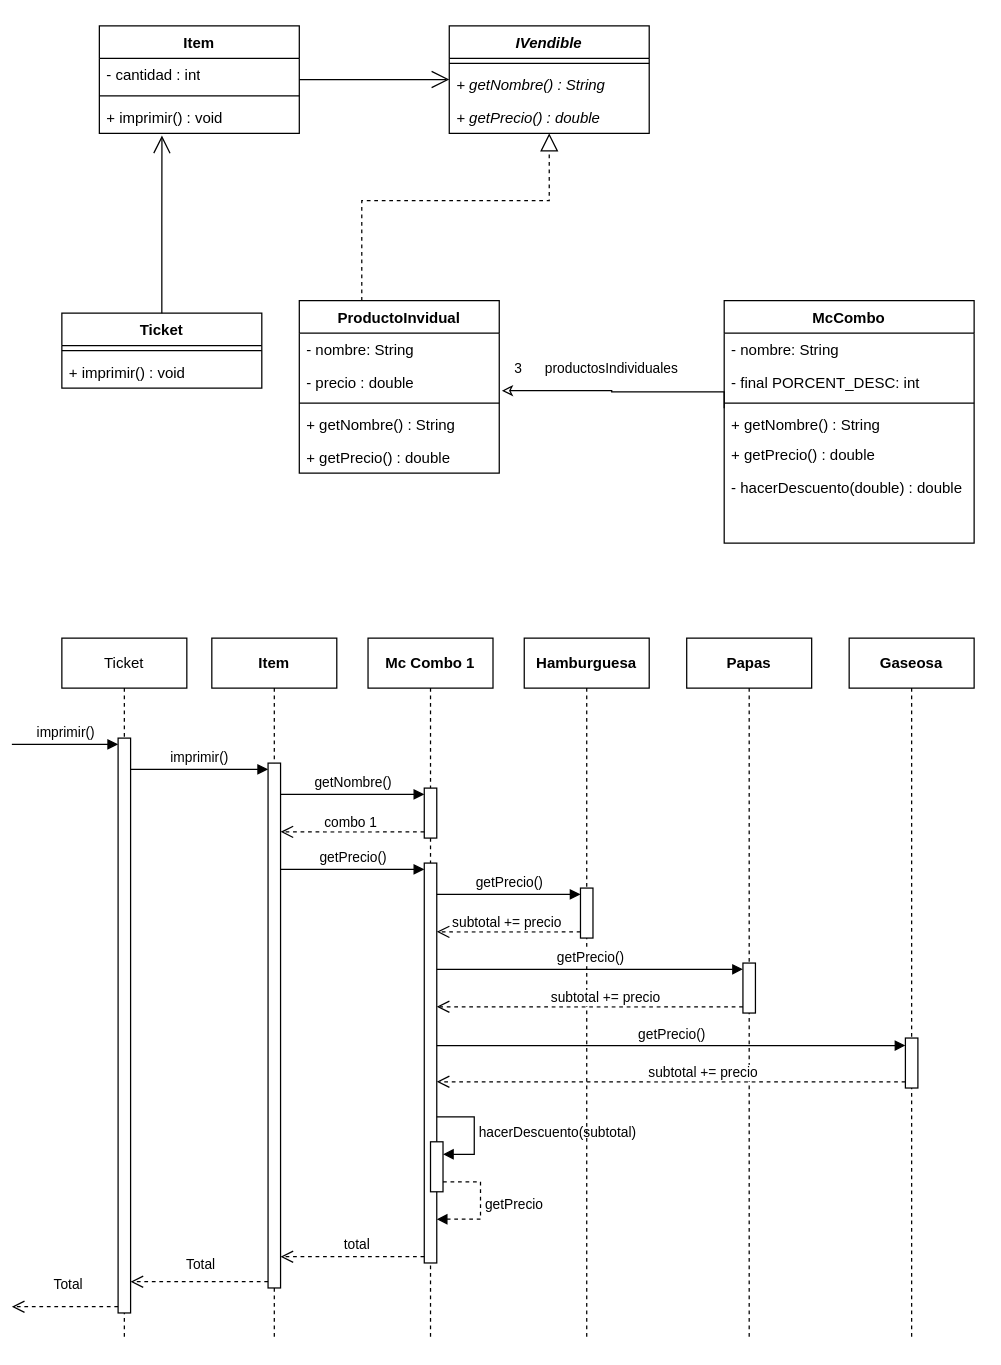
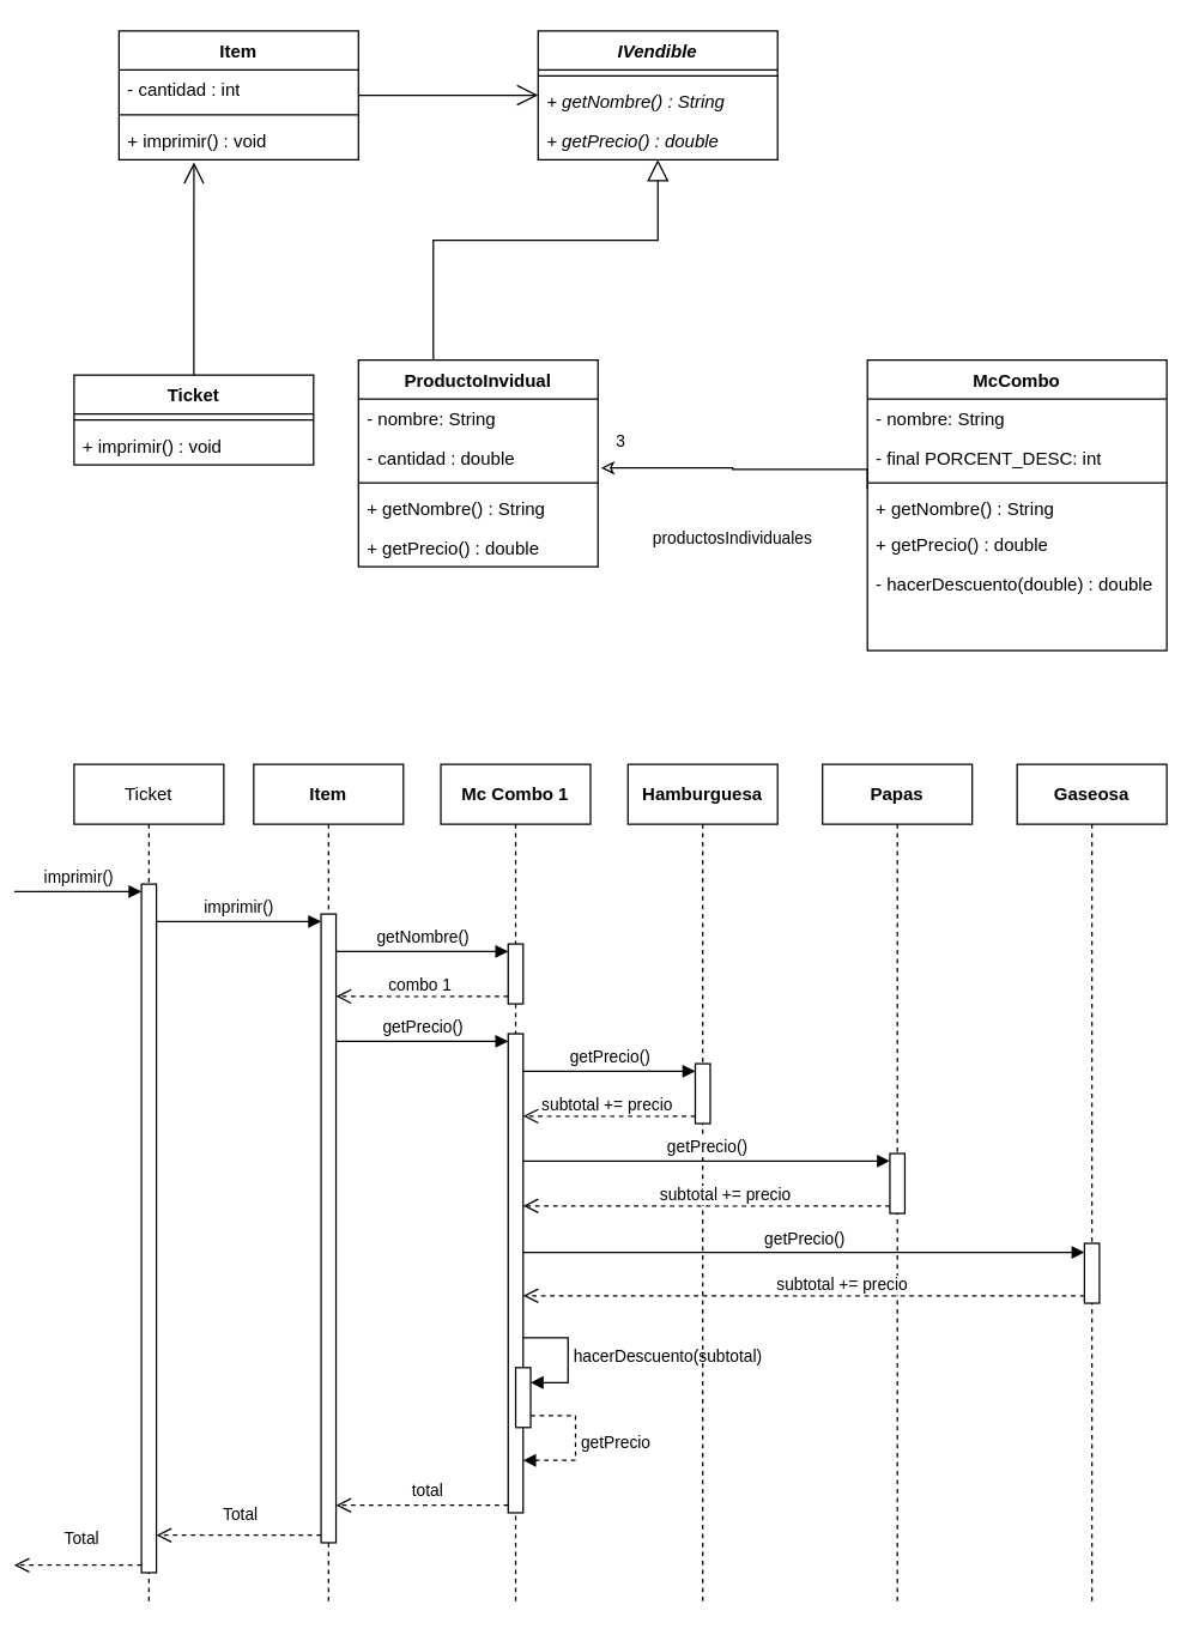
- <mxCell id="22" value="" style="endArrow=block;dashed=1;endFill=0;endSize=12;html=1;rounded=0;edgeStyle=elbowEdgeStyle;elbow=vertical;" edge="1" parent="1" source="2" target="18"><mxGeometry width="160" relative="1" as="geometry"><mxPoint x="290" y="390" as="sourcePoint" /><mxPoint x="450" y="390" as="targetPoint" /><Array as="points"><mxPoint x="260" y="160" /></Array></mxGeometry></mxCell>
+ <mxCell id="22" value="" style="endArrow=block;dashed=0;endFill=0;endSize=12;html=1;rounded=0;edgeStyle=elbowEdgeStyle;elbow=vertical;" edge="1" parent="1" source="2" target="18"><mxGeometry width="160" relative="1" as="geometry"><mxPoint x="290" y="390" as="sourcePoint" /><mxPoint x="450" y="390" as="targetPoint" /><Array as="points"><mxPoint x="260" y="160" /></Array></mxGeometry></mxCell>
- <mxCell id="31" value="&lt;span style=&quot;color: rgb(0, 0, 0); font-family: Helvetica; font-size: 11px; font-style: normal; font-variant-ligatures: normal; font-variant-caps: normal; font-weight: 400; letter-spacing: normal; orphans: 2; text-align: center; text-indent: 0px; text-transform: none; widows: 2; word-spacing: 0px; -webkit-text-stroke-width: 0px; white-space: nowrap; background-color: rgb(255, 255, 255); text-decoration-thickness: initial; text-decoration-style: initial; text-decoration-color: initial; display: inline !important; float: none;&quot;&gt;productosIndividuales&lt;/span&gt;" style="text;whiteSpace=wrap;html=1;" vertex="1" parent="1"><mxGeometry x="405" y="280" width="115" height="20" as="geometry" /></mxCell>
+ <mxCell id="31" value="&lt;span style=&quot;color: rgb(0, 0, 0); font-family: Helvetica; font-size: 11px; font-style: normal; font-variant-ligatures: normal; font-variant-caps: normal; font-weight: 400; letter-spacing: normal; orphans: 2; text-align: center; text-indent: 0px; text-transform: none; widows: 2; word-spacing: 0px; -webkit-text-stroke-width: 0px; white-space: nowrap; background-color: rgb(255, 255, 255); text-decoration-thickness: initial; text-decoration-style: initial; text-decoration-color: initial; display: inline !important; float: none;&quot;&gt;productosIndividuales&lt;/span&gt;" style="text;whiteSpace=wrap;html=1;" vertex="1" parent="1"><mxGeometry x="405" y="345" width="115" height="20" as="geometry" /></mxCell>
- <mxCell id="4" value="- precio : double" style="text;strokeColor=none;fillColor=none;align=left;verticalAlign=top;spacingLeft=4;spacingRight=4;overflow=hidden;rotatable=0;points=[[0,0.5],[1,0.5]];portConstraint=eastwest;whiteSpace=wrap;html=1;" vertex="1" parent="2"><mxGeometry y="52" width="160" height="26" as="geometry" /></mxCell>
+ <mxCell id="4" value="- cantidad : double" style="text;strokeColor=none;fillColor=none;align=left;verticalAlign=top;spacingLeft=4;spacingRight=4;overflow=hidden;rotatable=0;points=[[0,0.5],[1,0.5]];portConstraint=eastwest;whiteSpace=wrap;html=1;" vertex="1" parent="2"><mxGeometry y="52" width="160" height="26" as="geometry" /></mxCell>
